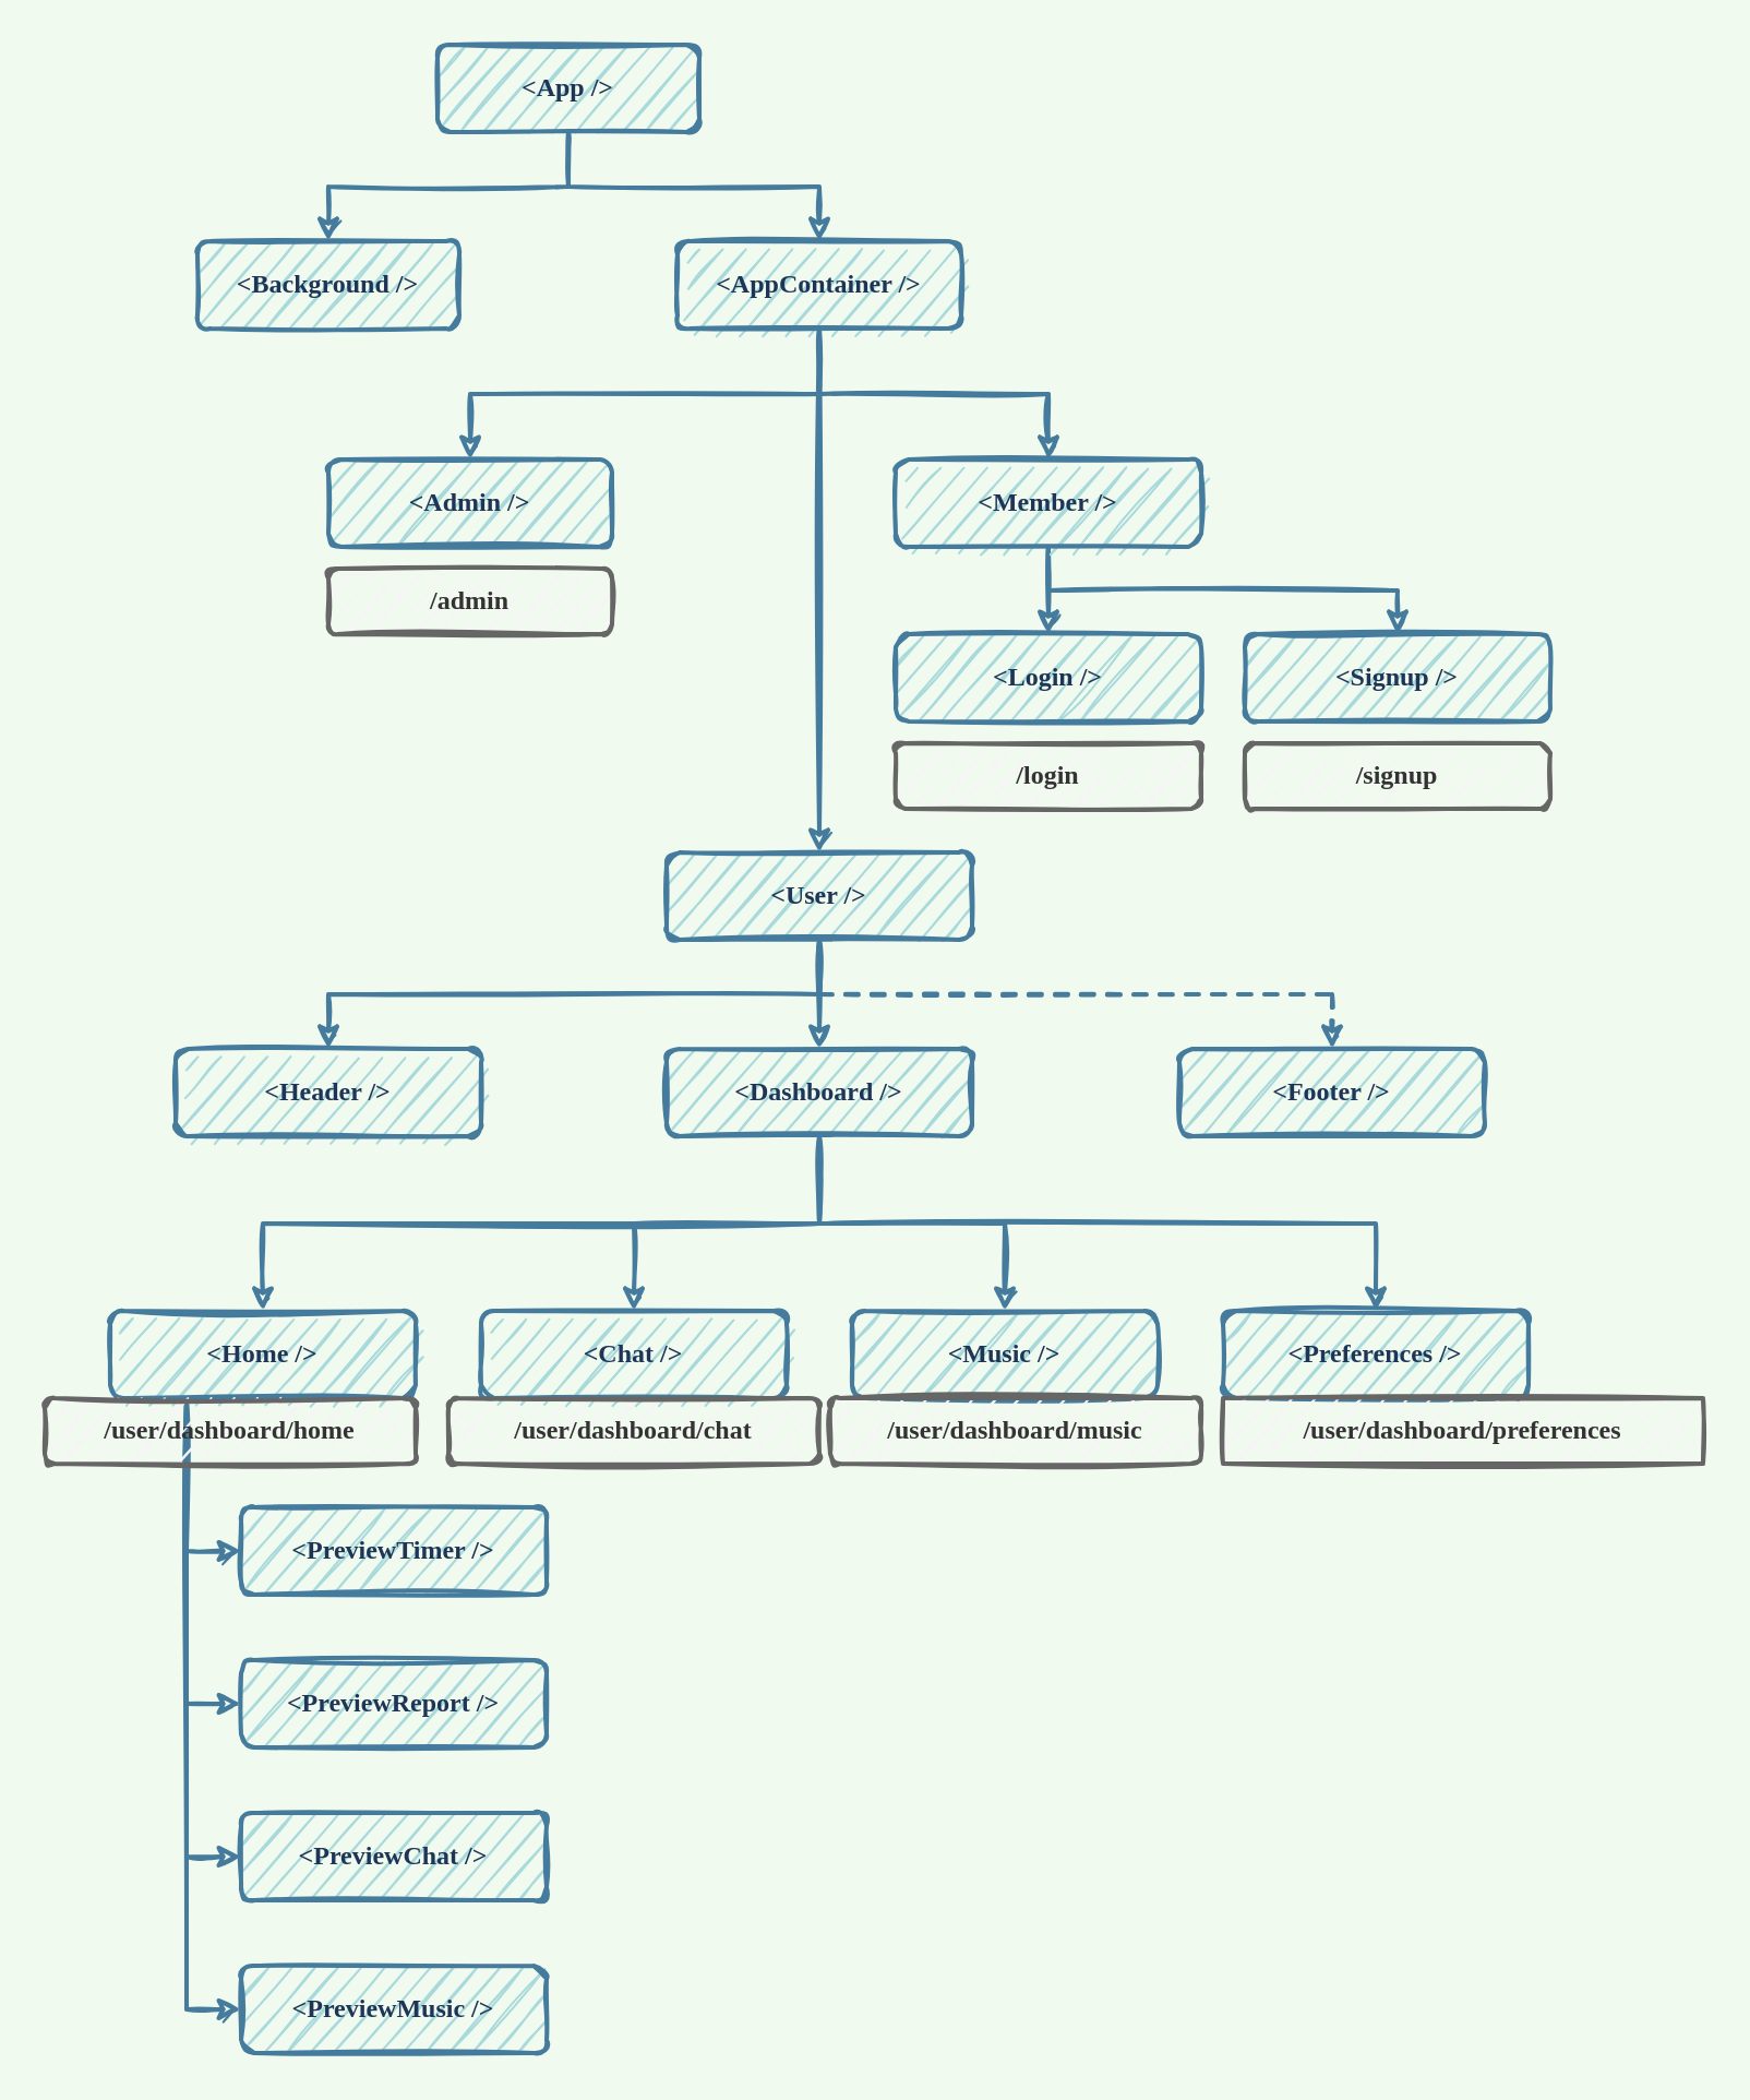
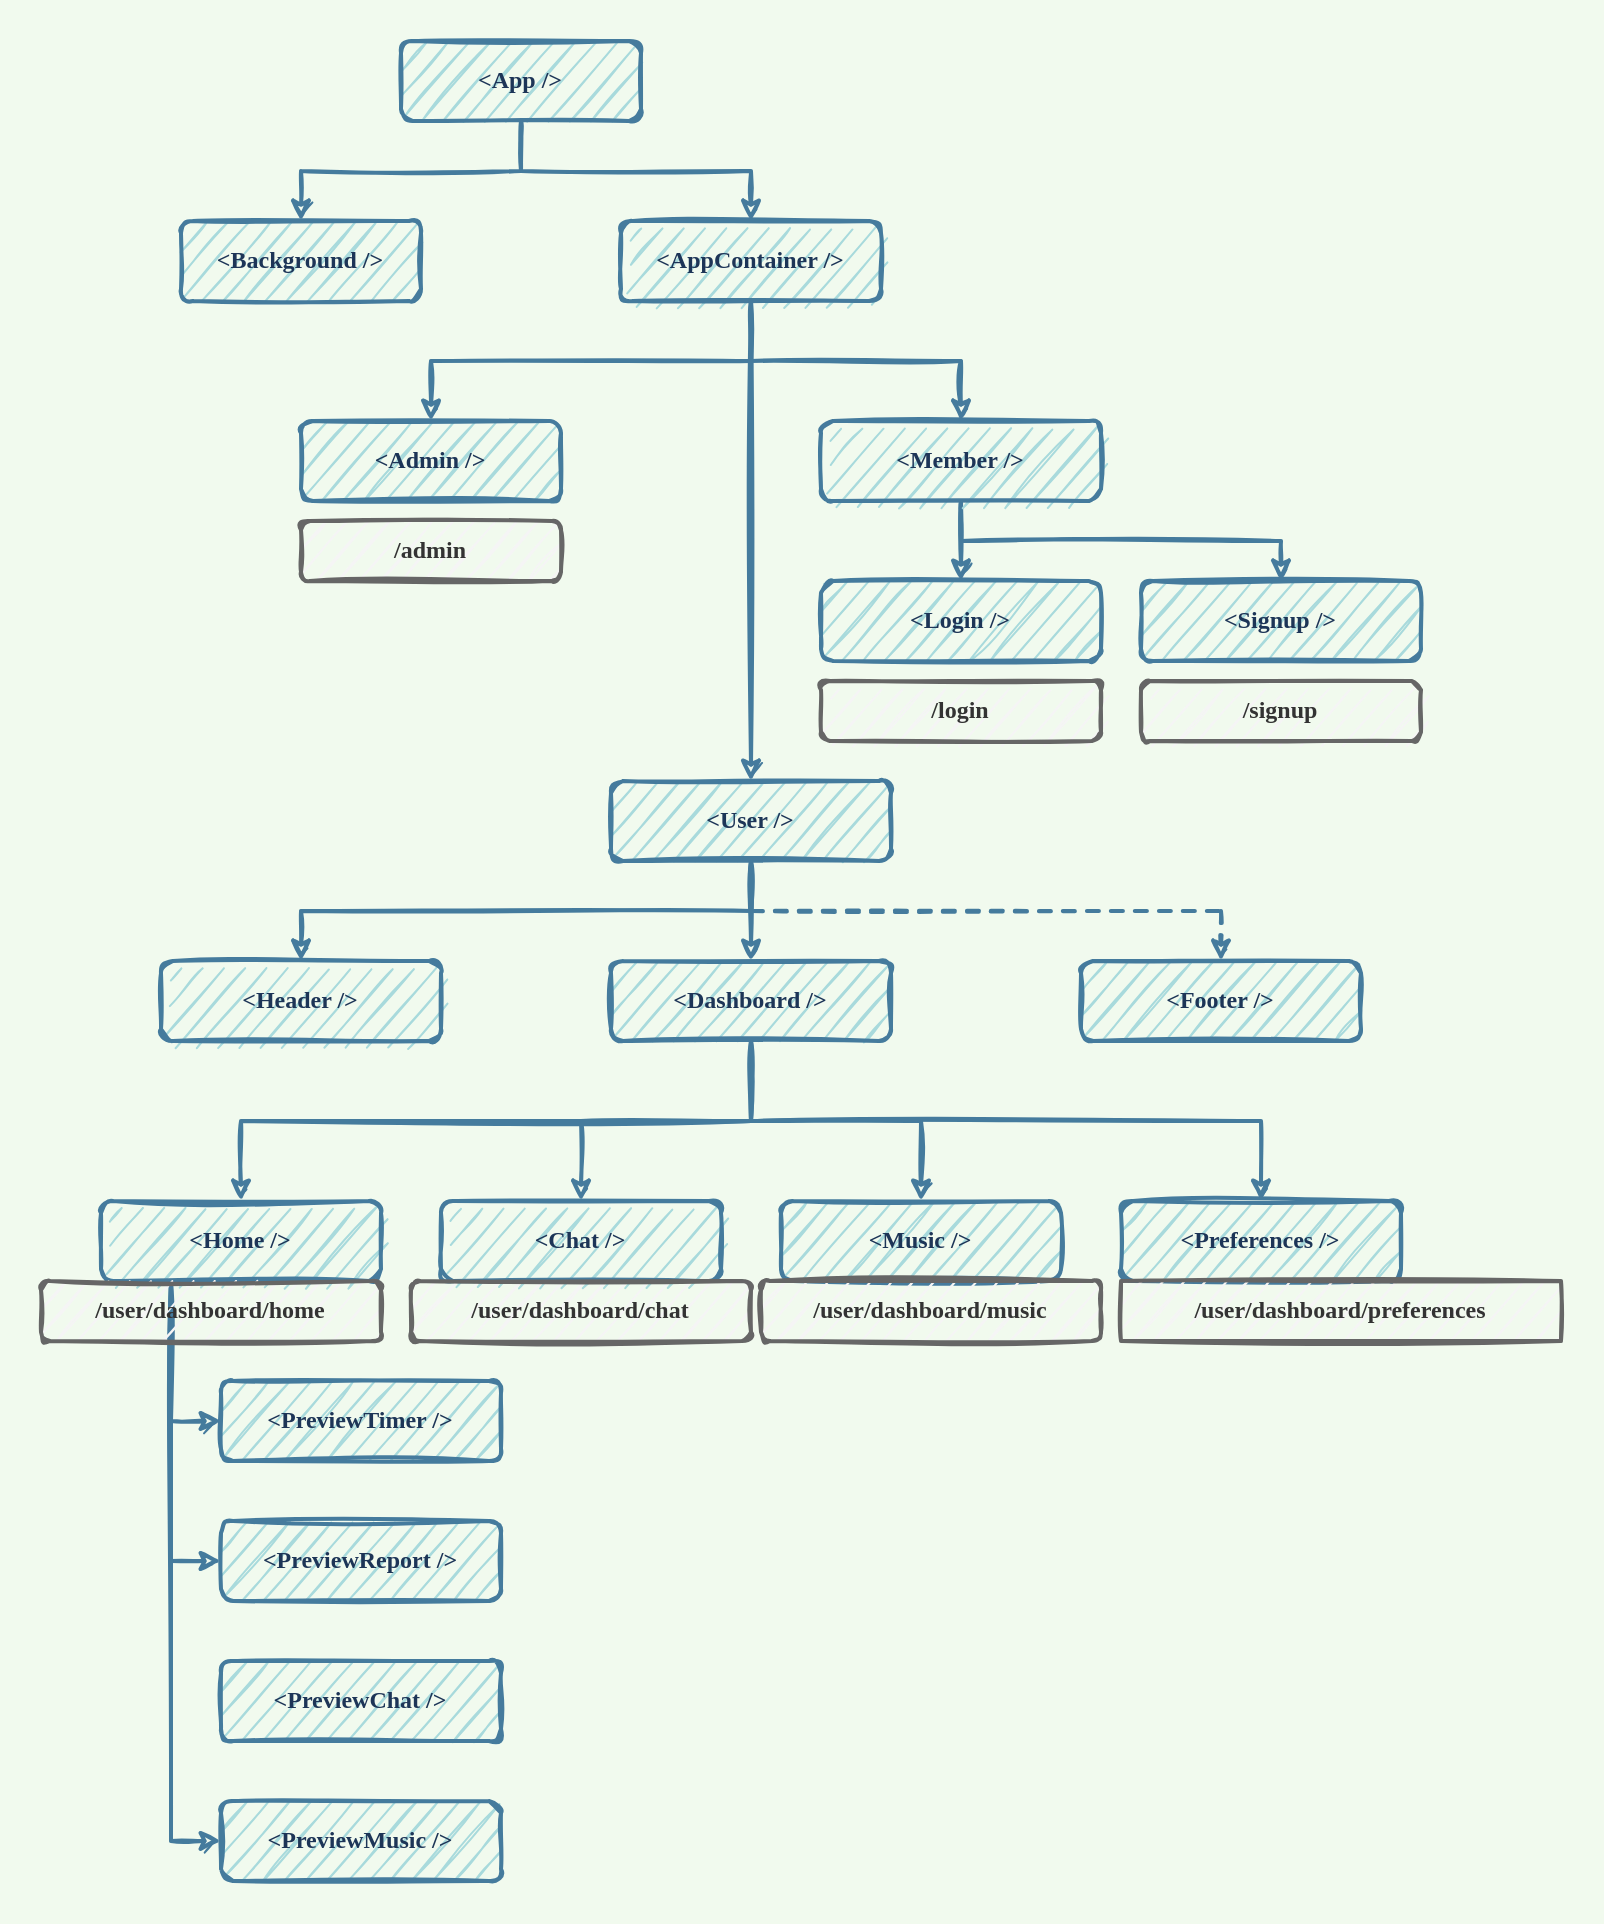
- <mxCell id="29" style="edgeStyle=orthogonalEdgeStyle;rounded=0;orthogonalLoop=1;jettySize=auto;html=1;exitX=0.25;exitY=1;exitDx=0;exitDy=0;entryX=0;entryY=0.5;entryDx=0;entryDy=0;strokeColor=#457B9D;strokeWidth=2;fillColor=#A8DADC;fontColor=#1D3557;sketch=1;" edge="1" parent="1" source="31" target="37"><mxGeometry relative="1" as="geometry" /></mxCell>
